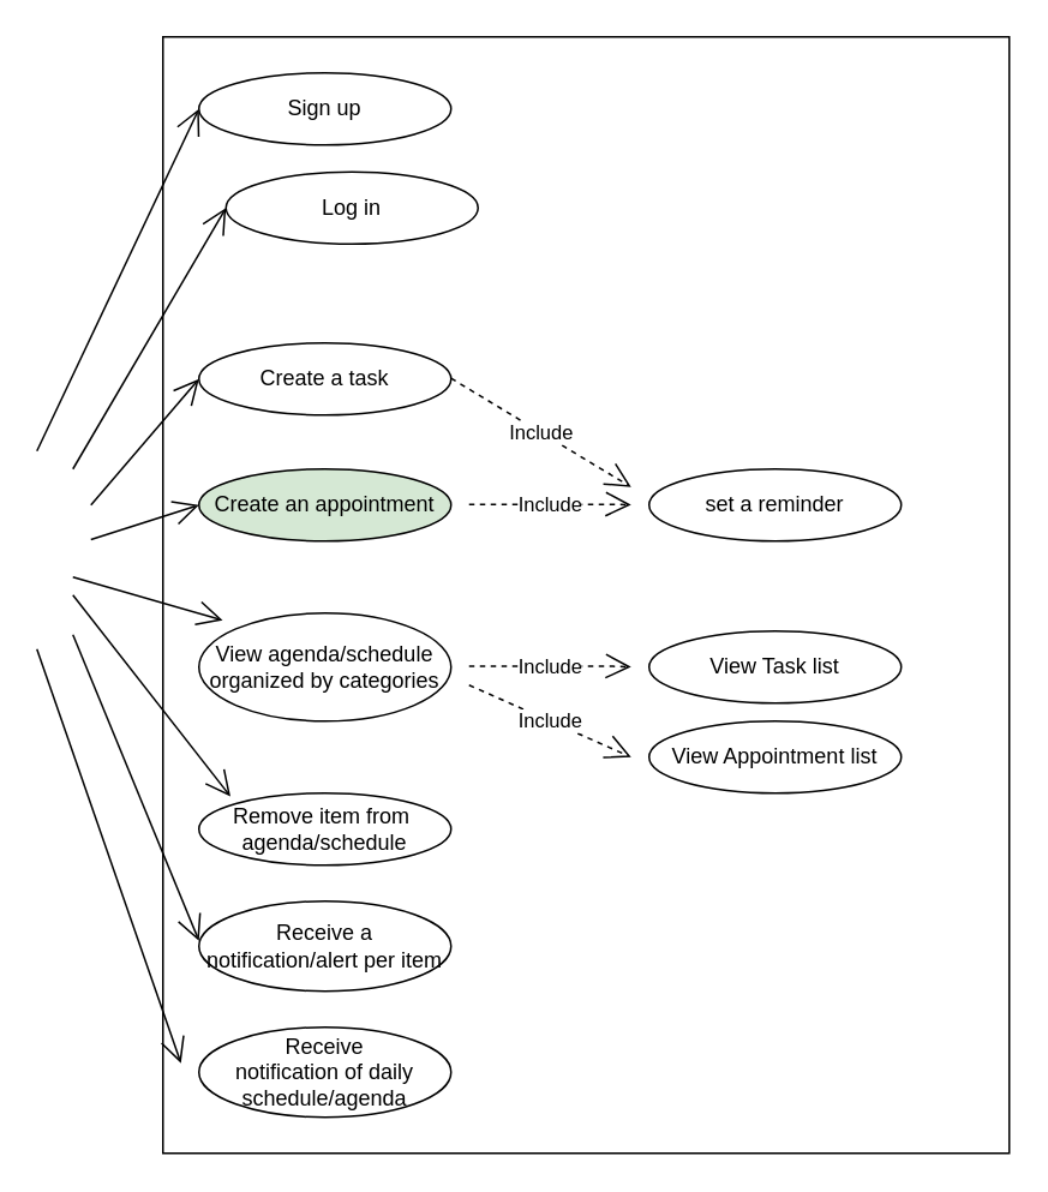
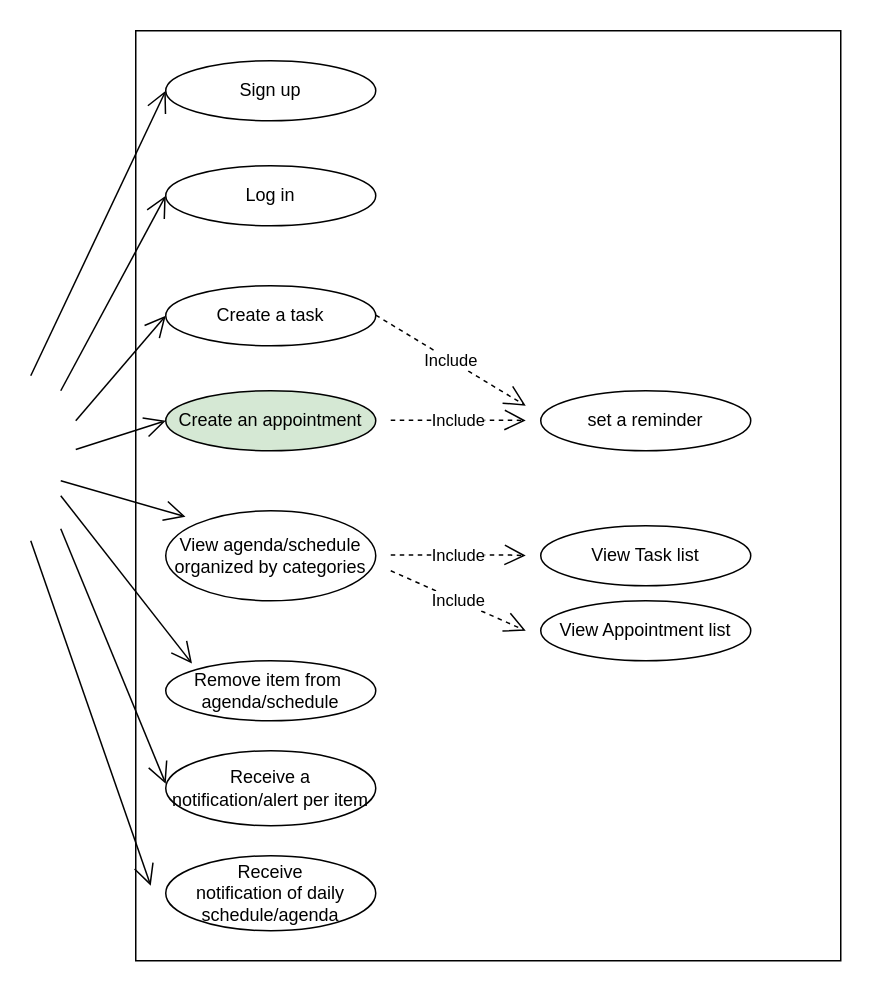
- <mxCell id="4" value="Log in" style="ellipse;whiteSpace=wrap;html=1;" vertex="1" parent="1"><mxGeometry x="125" y="95" width="140" height="40" as="geometry" /></mxCell>
+ <mxCell id="4" value="Log in" style="ellipse;whiteSpace=wrap;html=1;" vertex="1" parent="1"><mxGeometry x="110" y="110" width="140" height="40" as="geometry" /></mxCell>
